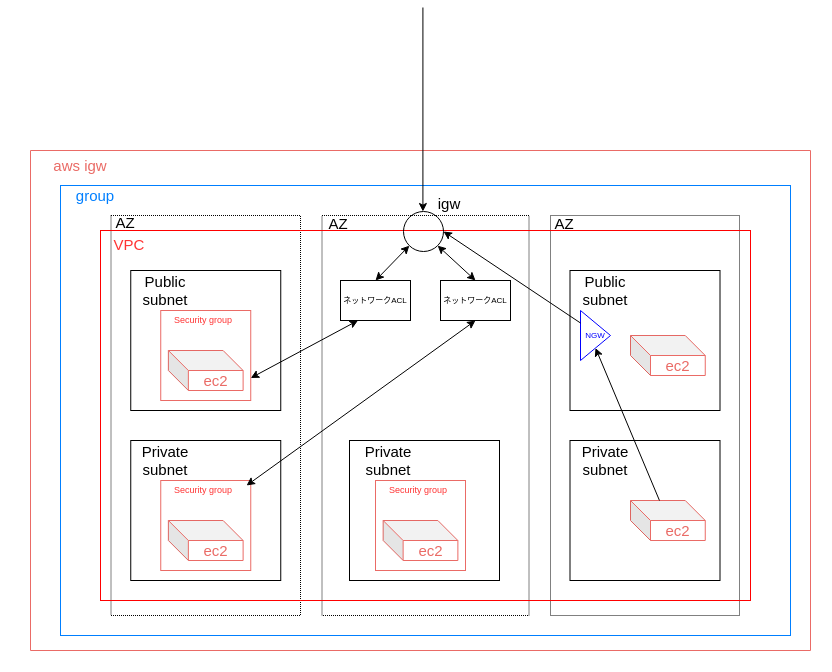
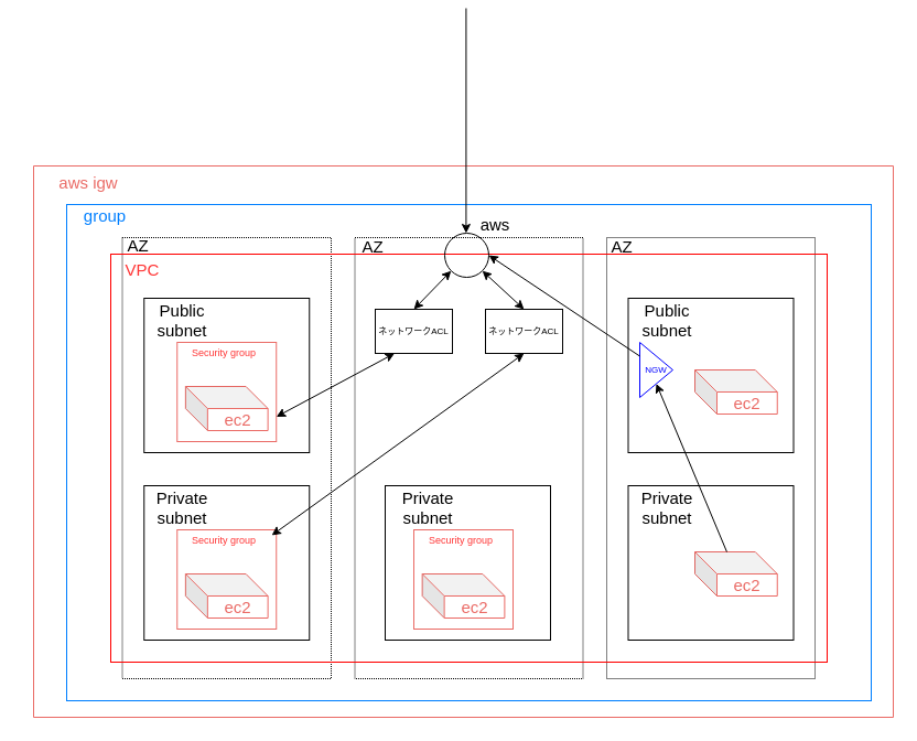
- <mxCell id="25" value="igw" style="rounded=0;whiteSpace=wrap;html=1;labelBackgroundColor=none;gradientColor=none;fillColor=none;strokeColor=none;fontSize=15;" vertex="1" parent="2"><mxGeometry x="393.5" y="43" width="50" height="20" as="geometry" /></mxCell>
+ <mxCell id="25" value="aws" style="rounded=0;whiteSpace=wrap;html=1;labelBackgroundColor=none;gradientColor=none;fillColor=none;strokeColor=none;fontSize=15;" vertex="1" parent="2"><mxGeometry x="393.5" y="43" width="50" height="20" as="geometry" /></mxCell>
